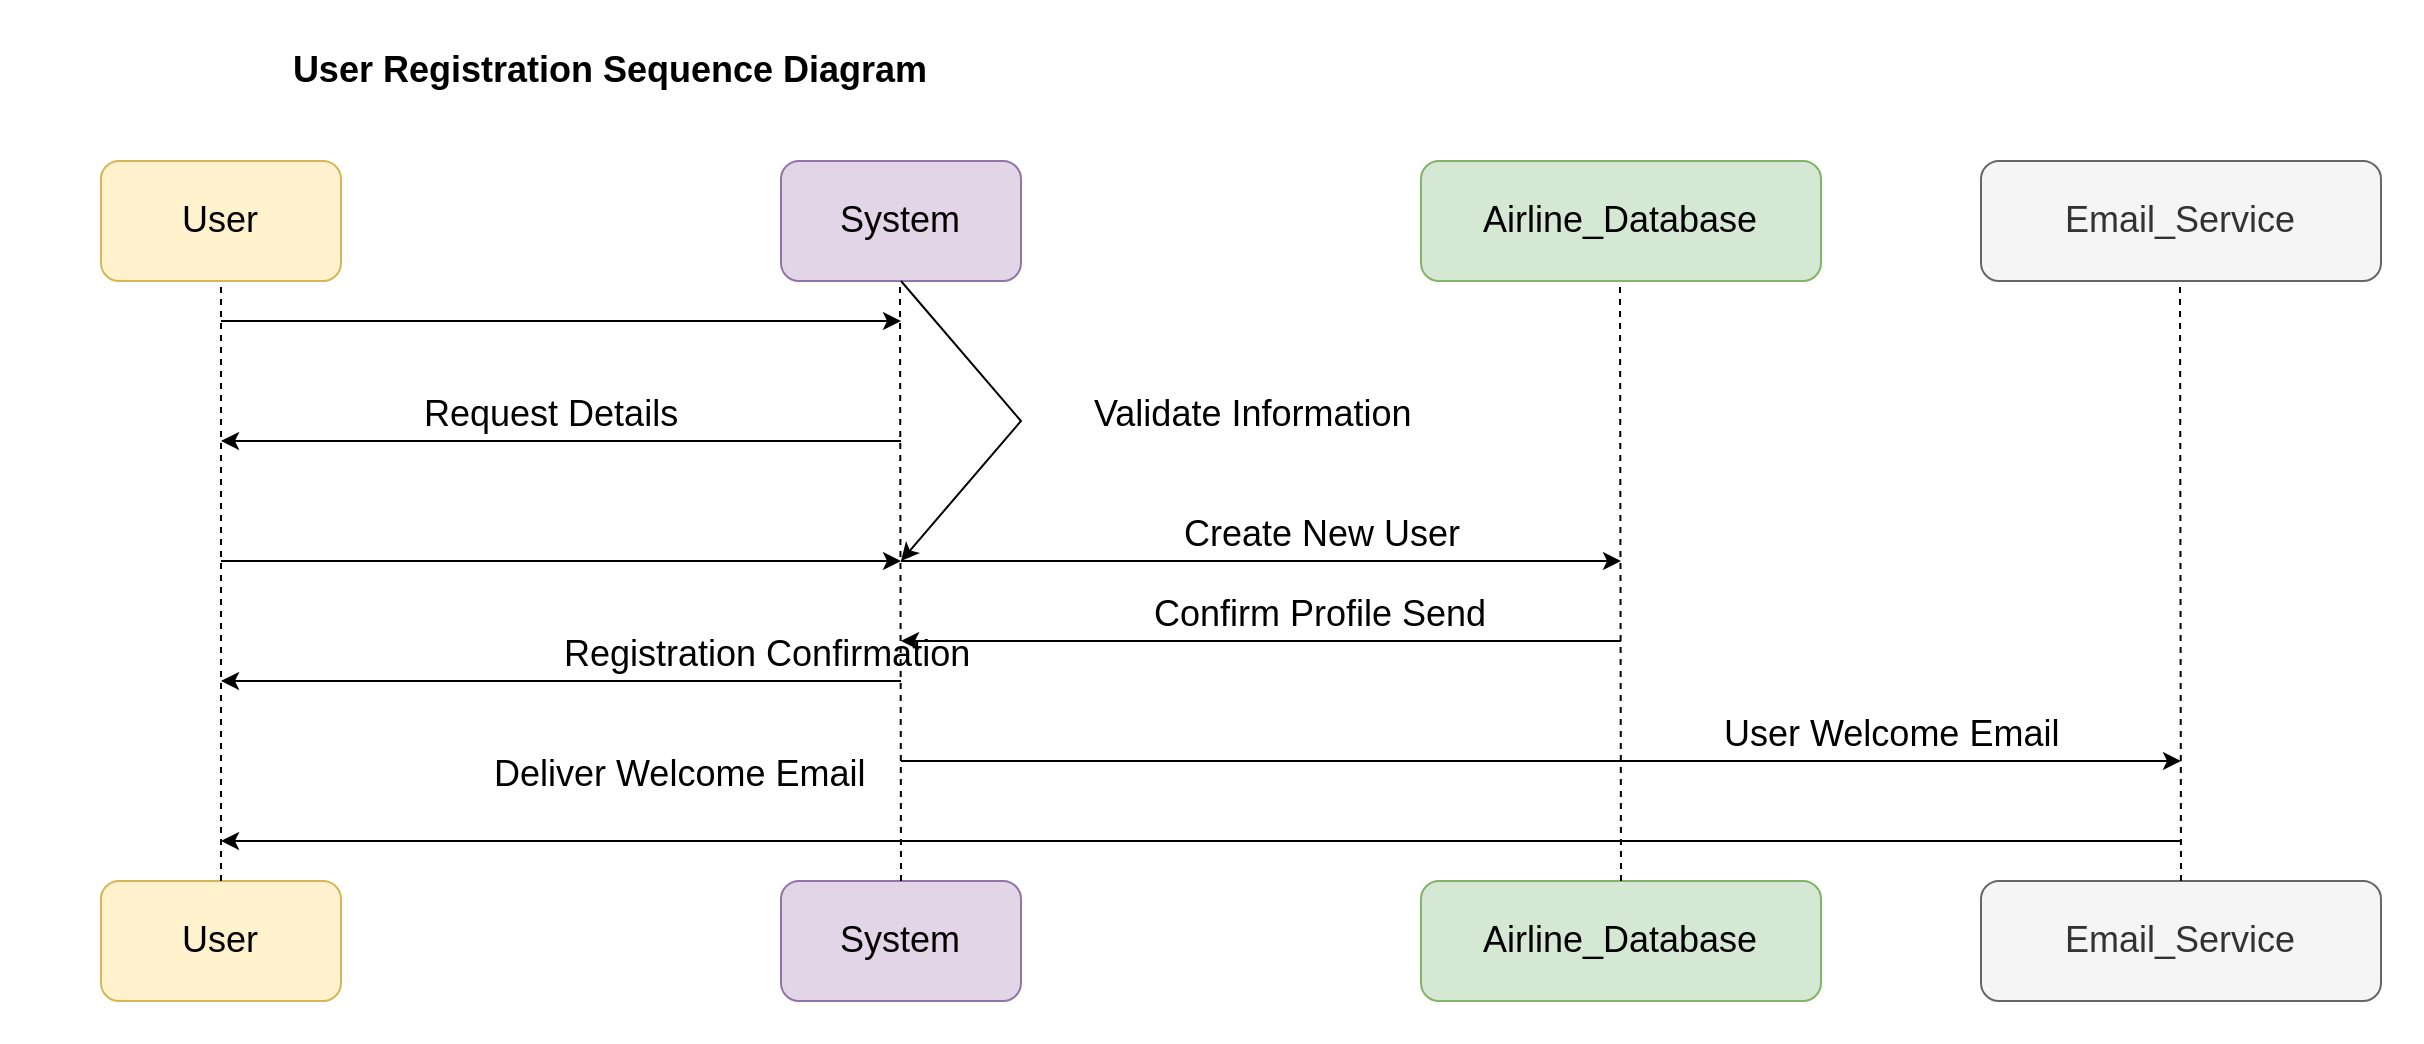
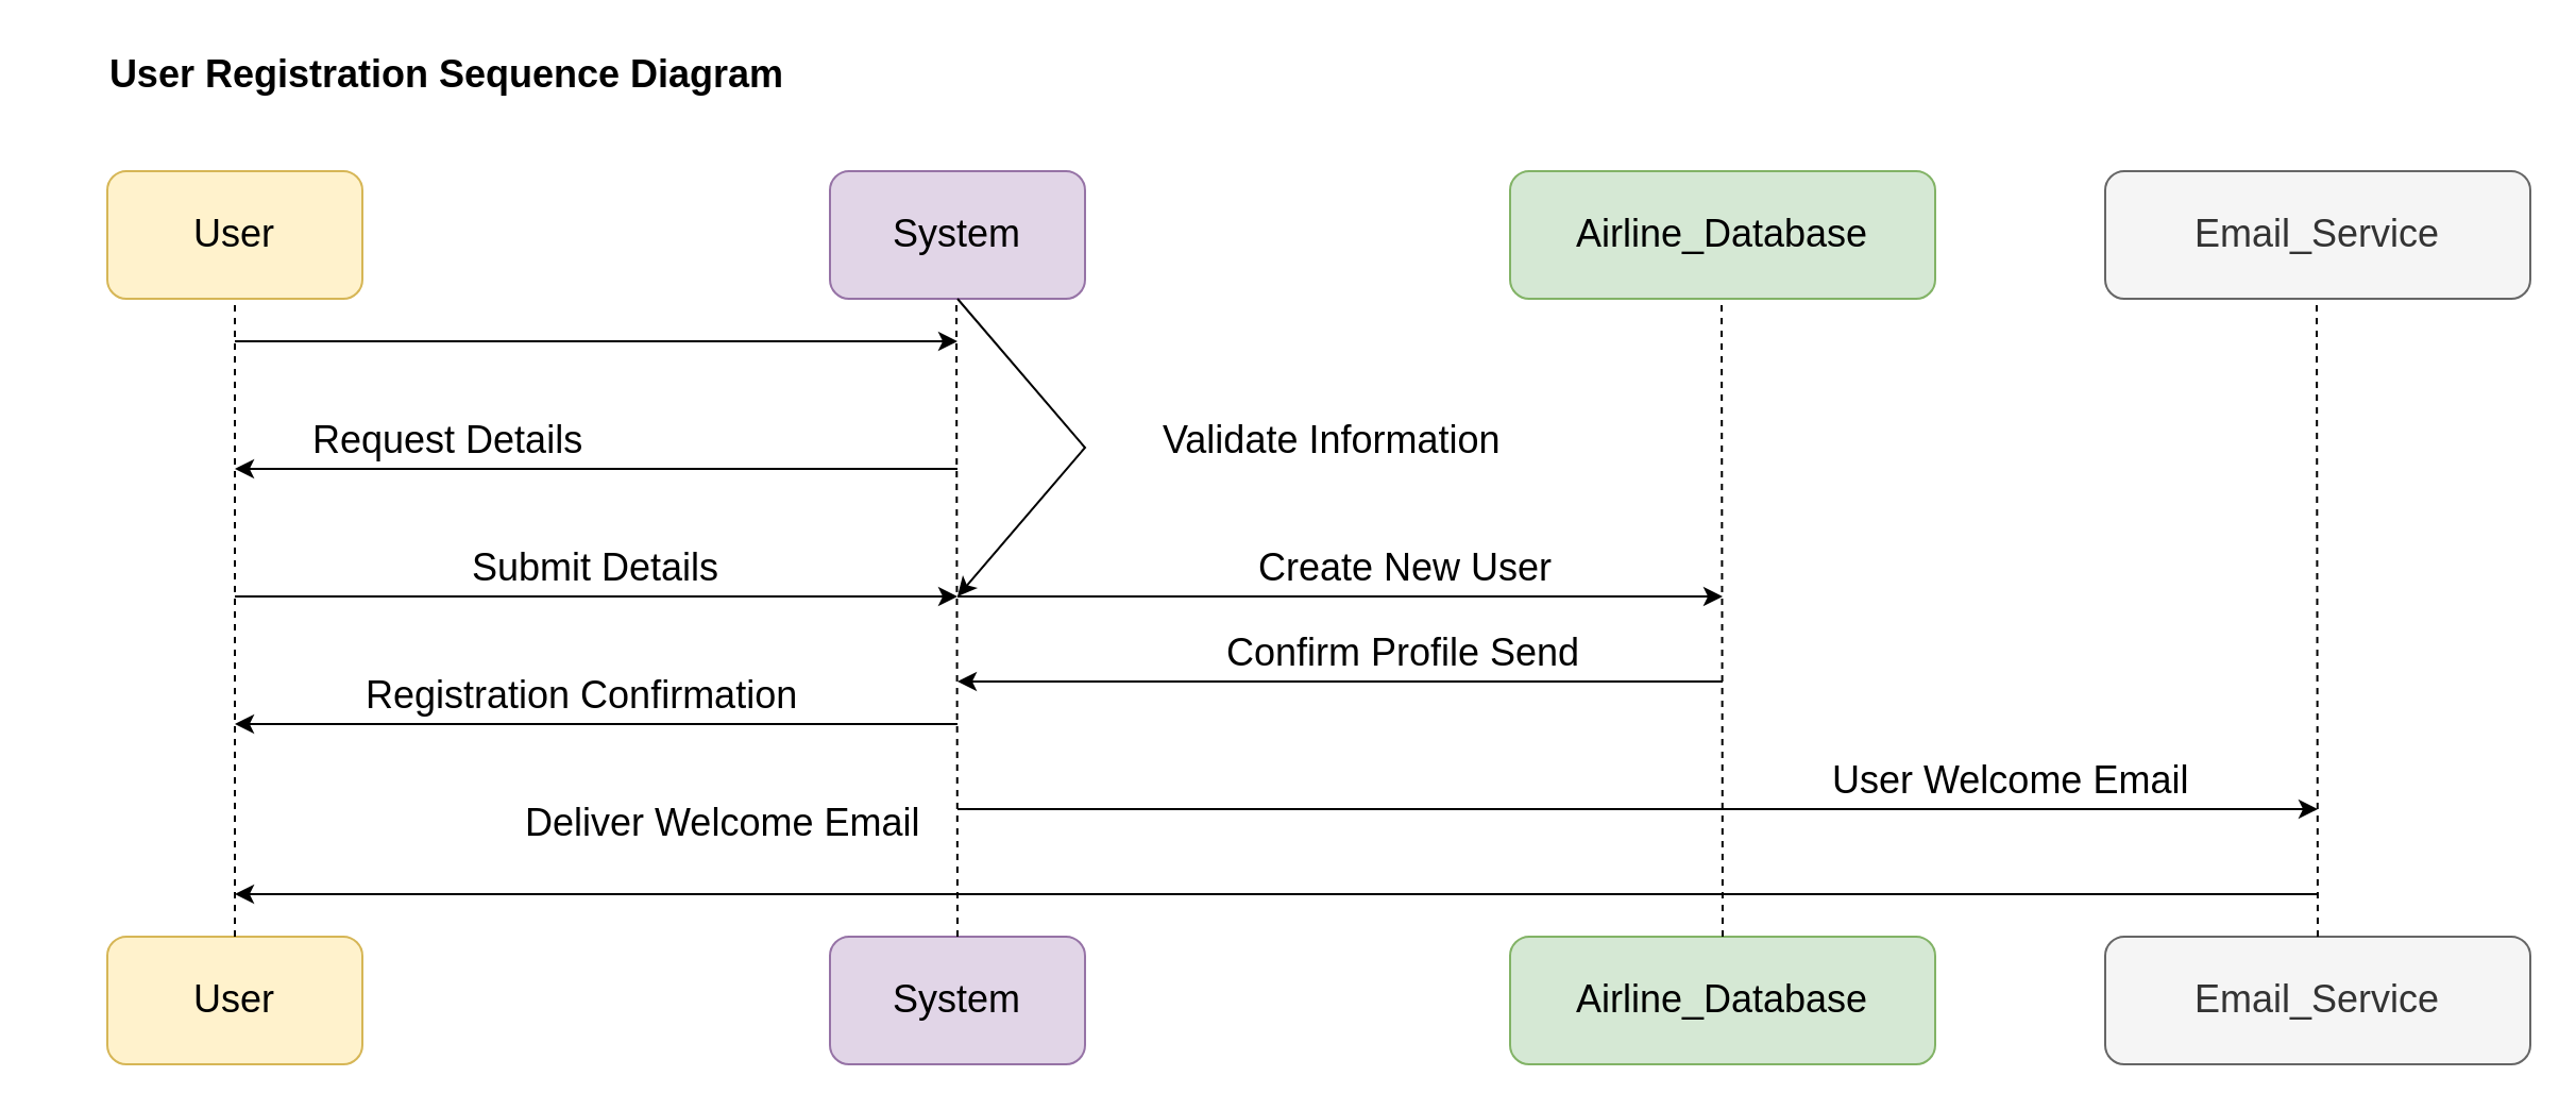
- <mxCell id="32" value="&lt;font style=&quot;font-size: 18px;&quot;&gt;&lt;b&gt;User Registration Sequence Diagram&lt;/b&gt;&lt;/font&gt;" style="text;html=1;strokeColor=none;fillColor=none;align=center;verticalAlign=middle;whiteSpace=wrap;rounded=0;" vertex="1" parent="1"><mxGeometry x="115" y="20" width="380" height="30" as="geometry" /></mxCell>
+ <mxCell id="32" value="&lt;font style=&quot;font-size: 18px;&quot;&gt;&lt;b&gt;User Registration Sequence Diagram&lt;/b&gt;&lt;/font&gt;" style="text;html=1;strokeColor=none;fillColor=none;align=center;verticalAlign=middle;whiteSpace=wrap;rounded=0;" vertex="1" parent="1"><mxGeometry x="20" y="20" width="380" height="30" as="geometry" /></mxCell>
- <mxCell id="16" value="&lt;font style=&quot;font-size: 18px;&quot;&gt;Request Details&lt;/font&gt;" style="text;whiteSpace=wrap;html=1;" vertex="1" parent="1"><mxGeometry x="210" y="190" width="170" height="50" as="geometry" /></mxCell>
+ <mxCell id="16" value="&lt;font style=&quot;font-size: 18px;&quot;&gt;Request Details&lt;/font&gt;" style="text;whiteSpace=wrap;html=1;" vertex="1" parent="1"><mxGeometry x="145" y="190" width="170" height="50" as="geometry" /></mxCell>
+ <mxCell id="18" value="&lt;font style=&quot;font-size: 18px;&quot;&gt;Submit Details&lt;/font&gt;" style="text;whiteSpace=wrap;html=1;" vertex="1" parent="1"><mxGeometry x="220" y="250" width="190" height="50" as="geometry" /></mxCell>
- <mxCell id="24" value="&lt;font style=&quot;font-size: 18px;&quot;&gt;Registration Confirmation&lt;/font&gt;" style="text;whiteSpace=wrap;html=1;" vertex="1" parent="1"><mxGeometry x="280" y="310" width="210" height="50" as="geometry" /></mxCell>
+ <mxCell id="24" value="&lt;font style=&quot;font-size: 18px;&quot;&gt;Registration Confirmation&lt;/font&gt;" style="text;whiteSpace=wrap;html=1;" vertex="1" parent="1"><mxGeometry x="170" y="310" width="210" height="50" as="geometry" /></mxCell>
